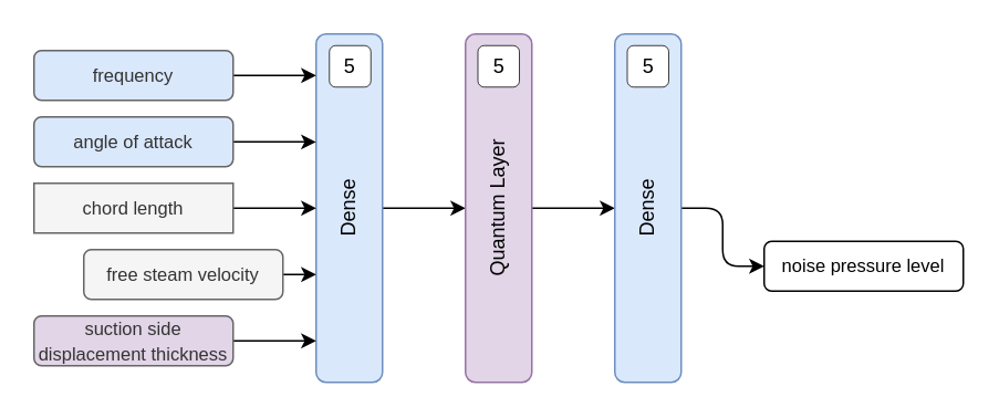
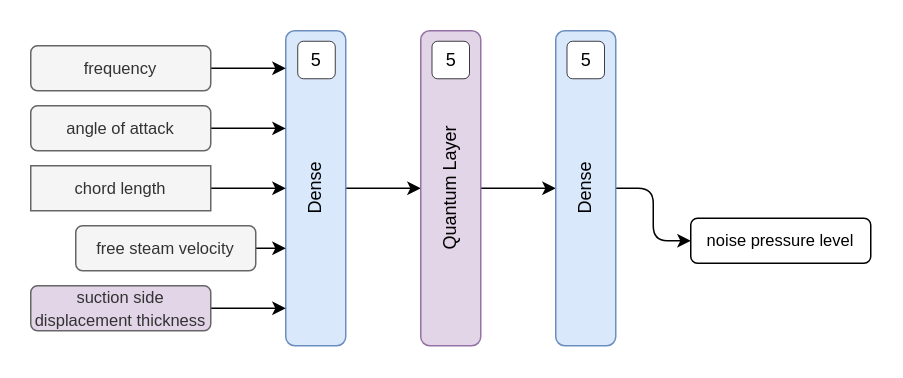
- <mxCell id="5" value="&lt;font style=&quot;font-size: 11px;&quot;&gt;frequency&lt;/font&gt;" style="rounded=1;whiteSpace=wrap;html=1;fillColor=#dae8fc;fontColor=#333333;strokeColor=#666666;" vertex="1" parent="1"><mxGeometry x="20" y="30" width="120" height="30" as="geometry" /></mxCell>
+ <mxCell id="5" value="&lt;font style=&quot;font-size: 11px;&quot;&gt;frequency&lt;/font&gt;" style="rounded=1;whiteSpace=wrap;html=1;fillColor=#f5f5f5;fontColor=#333333;strokeColor=#666666;" vertex="1" parent="1"><mxGeometry x="20" y="30" width="120" height="30" as="geometry" /></mxCell>
- <mxCell id="8" value="&lt;font style=&quot;font-size: 11px;&quot;&gt;angle of attack&lt;/font&gt;" style="rounded=1;whiteSpace=wrap;html=1;fillColor=#dae8fc;fontColor=#333333;strokeColor=#666666;" vertex="1" parent="1"><mxGeometry x="20" y="70" width="120" height="30" as="geometry" /></mxCell>
+ <mxCell id="8" value="&lt;font style=&quot;font-size: 11px;&quot;&gt;angle of attack&lt;/font&gt;" style="rounded=1;whiteSpace=wrap;html=1;fillColor=#f5f5f5;fontColor=#333333;strokeColor=#666666;" vertex="1" parent="1"><mxGeometry x="20" y="70" width="120" height="30" as="geometry" /></mxCell>
